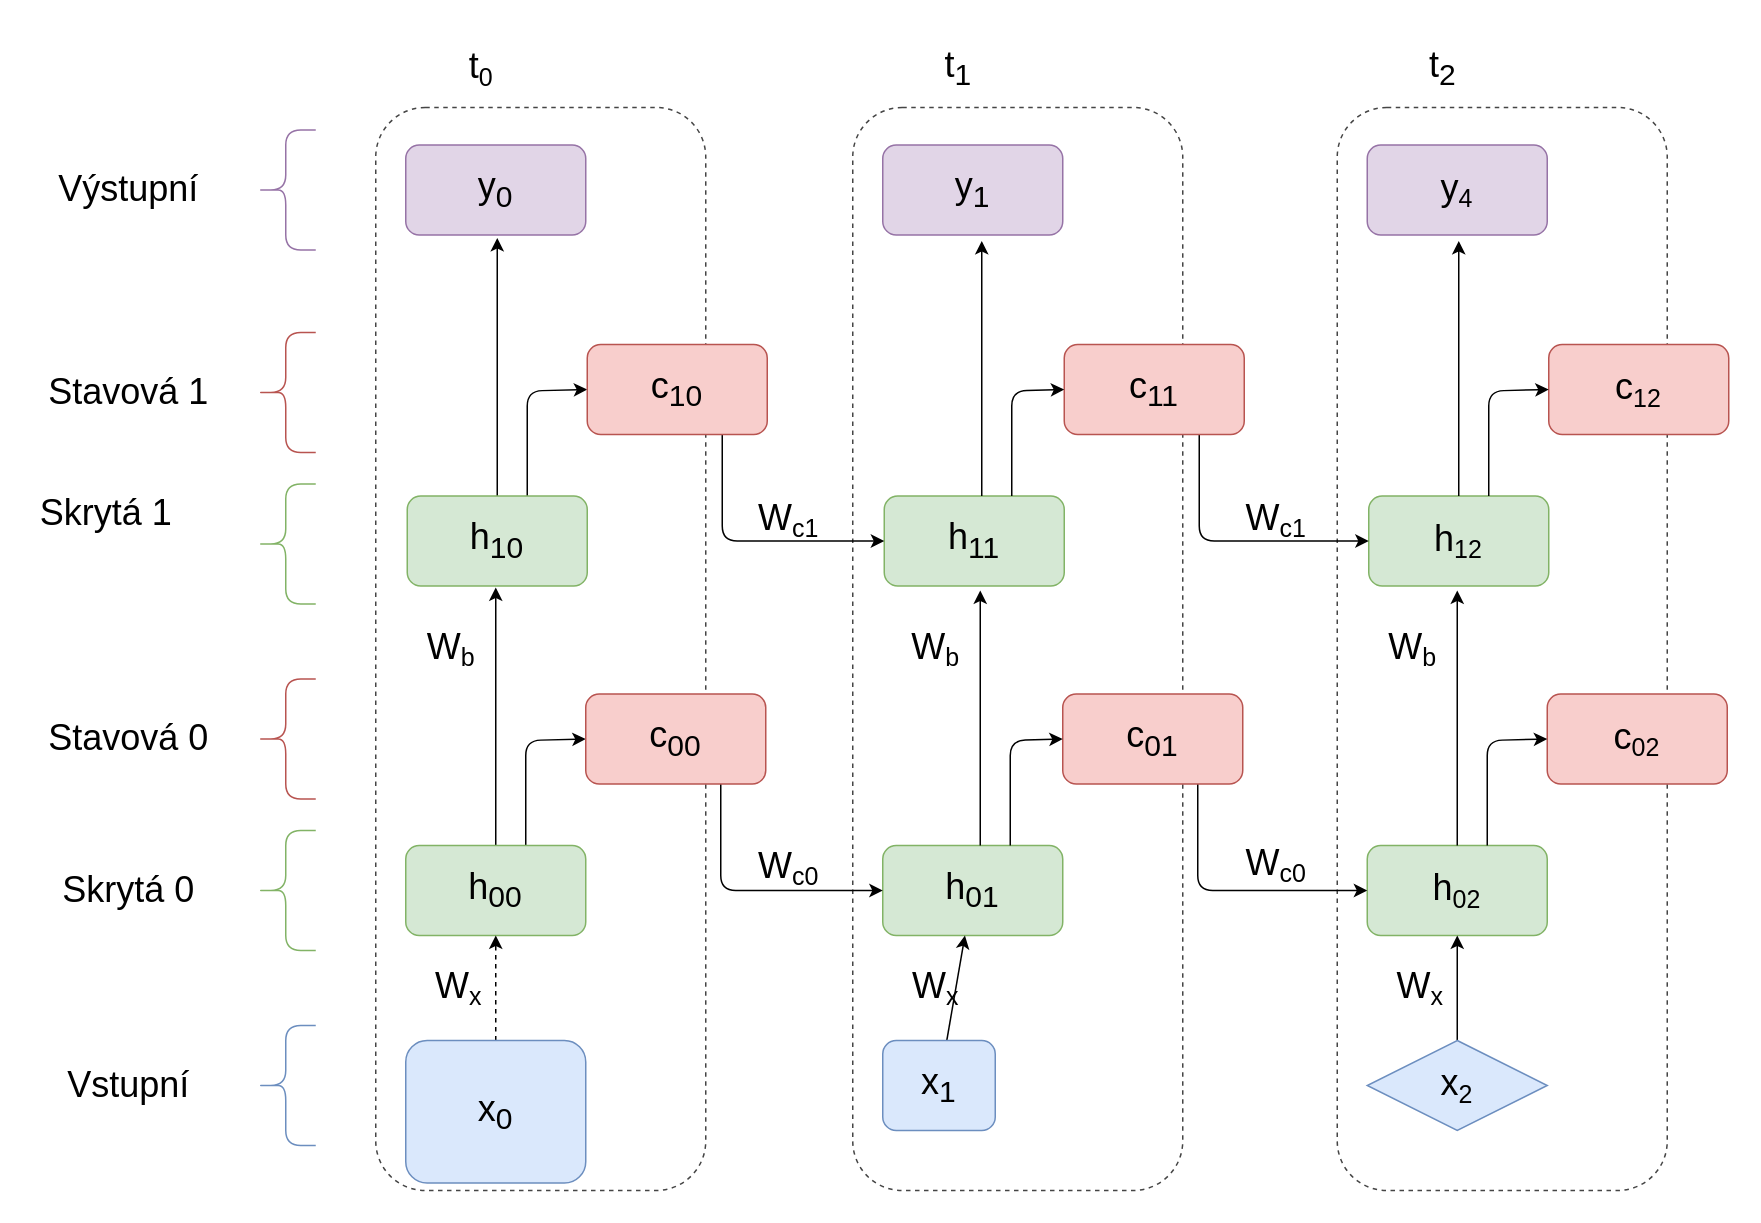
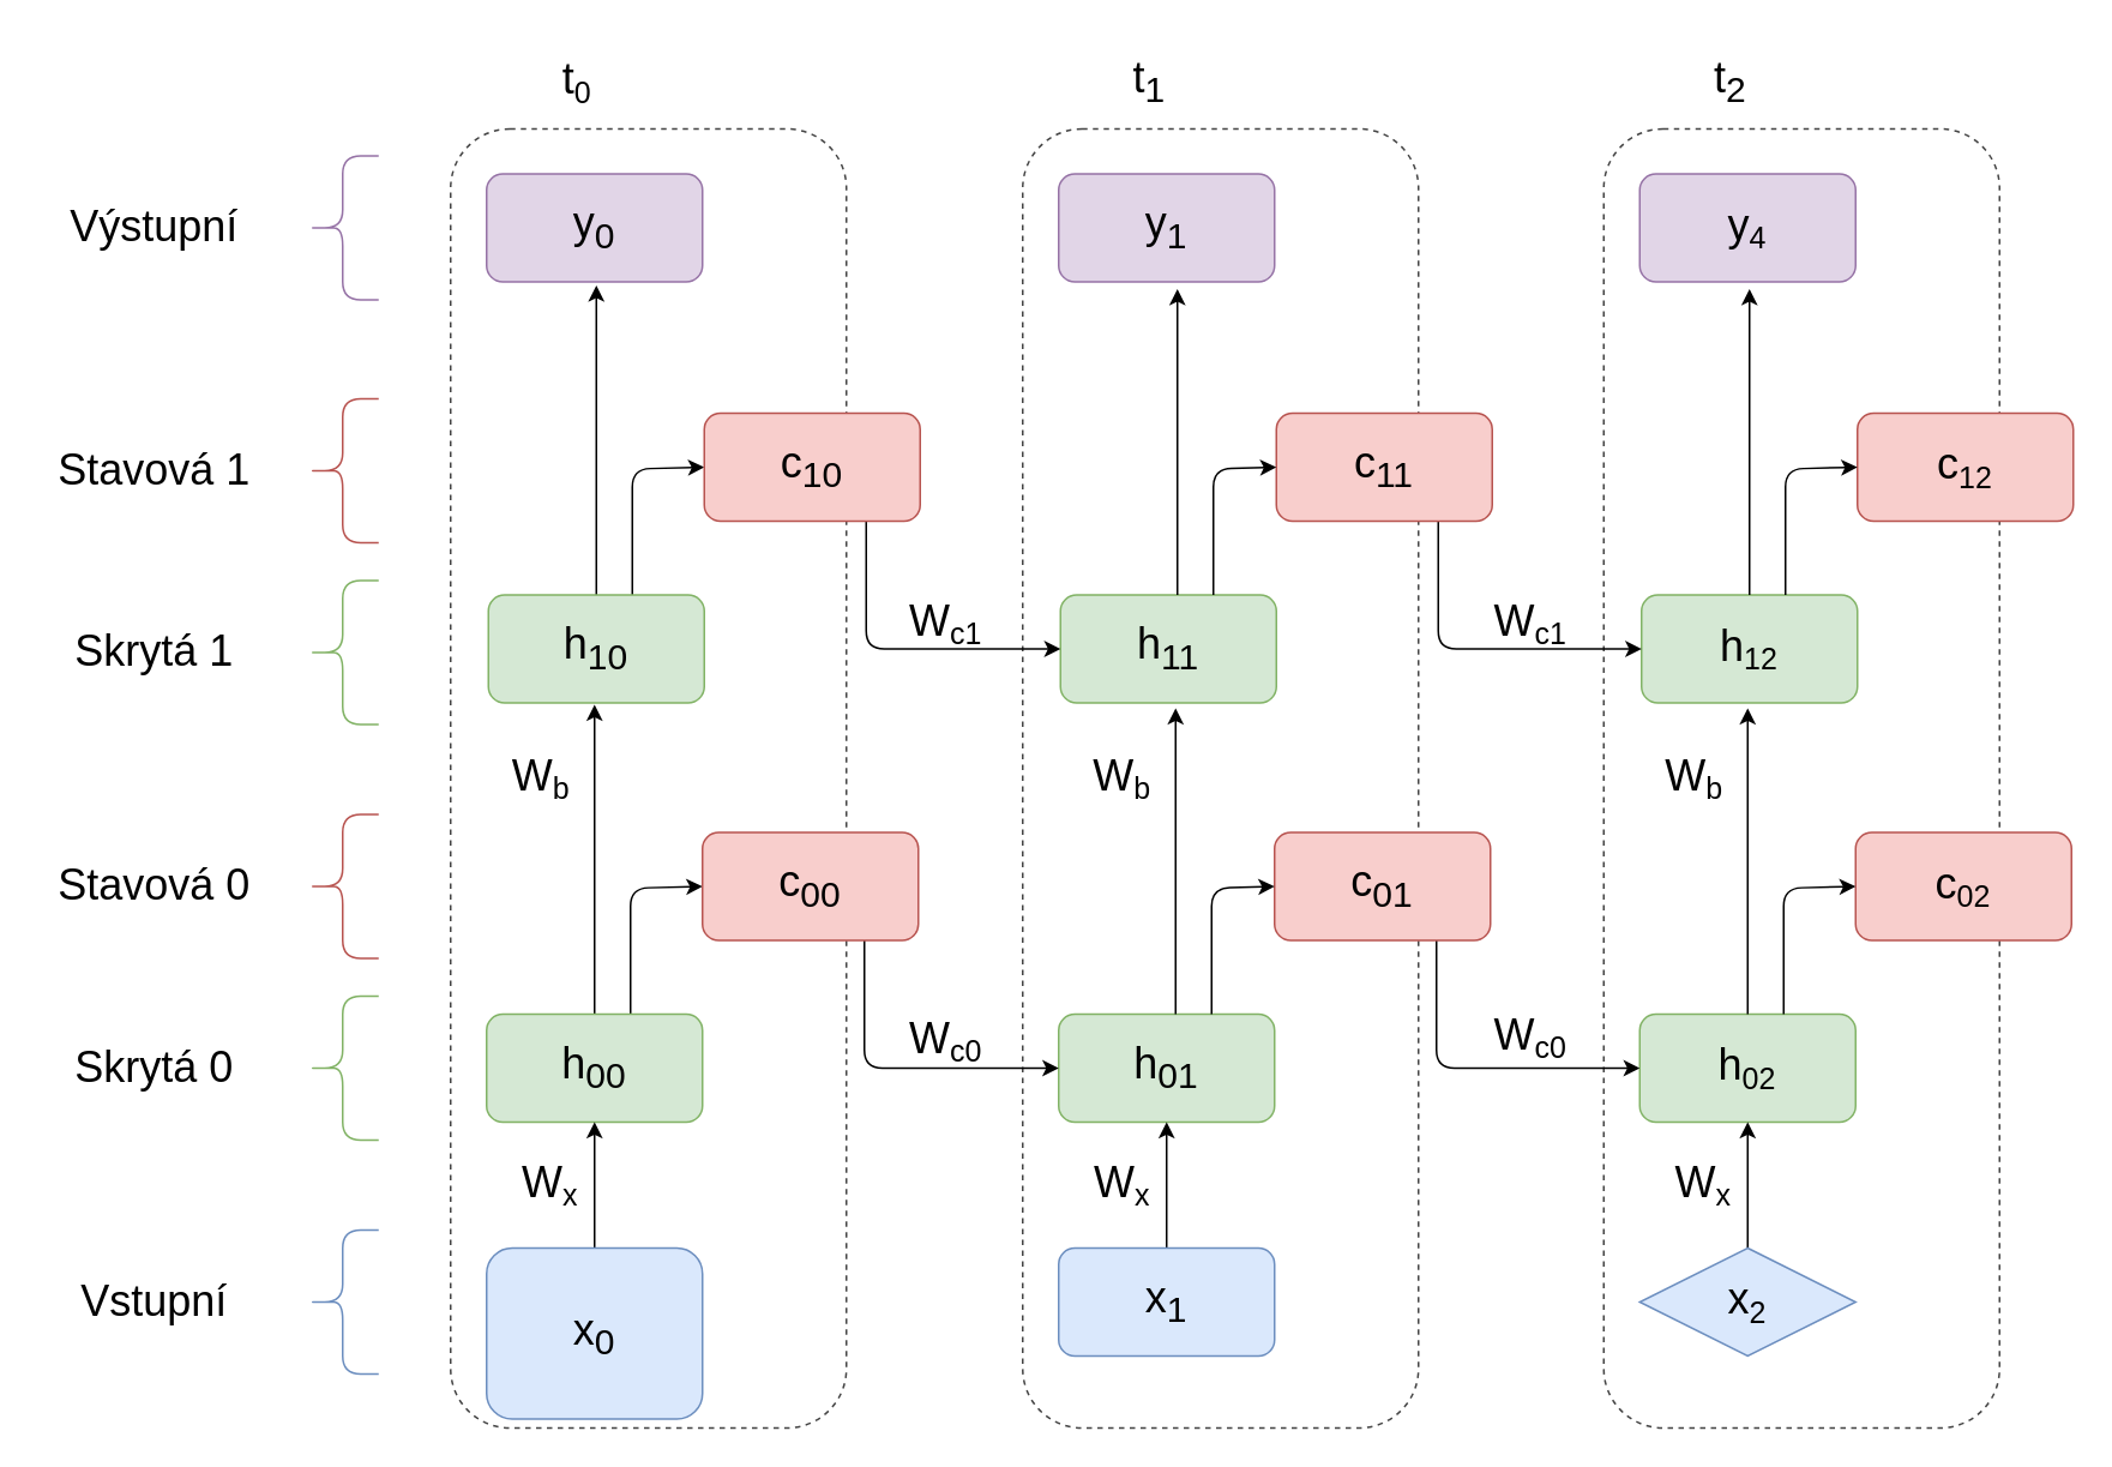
- <mxCell id="56" value="&lt;font style=&quot;font-size: 24px;&quot;&gt;Skrytá 1&lt;/font&gt;" style="text;html=1;align=center;verticalAlign=middle;resizable=0;points=[];autosize=1;strokeColor=none;fillColor=none;" parent="1" vertex="1"><mxGeometry x="15" y="322" width="110" height="40" as="geometry" /></mxCell>
+ <mxCell id="56" value="&lt;font style=&quot;font-size: 24px;&quot;&gt;Skrytá 1&lt;/font&gt;" style="text;html=1;align=center;verticalAlign=middle;resizable=0;points=[];autosize=1;strokeColor=none;fillColor=none;" parent="1" vertex="1"><mxGeometry x="30" y="342" width="110" height="40" as="geometry" /></mxCell>
- <mxCell id="19" style="edgeStyle=none;html=1;dashed=1;" parent="1" source="20" target="18" edge="1"><mxGeometry relative="1" as="geometry" /></mxCell>
+ <mxCell id="19" style="edgeStyle=none;html=1;" parent="1" source="20" target="18" edge="1"><mxGeometry relative="1" as="geometry" /></mxCell>
- <mxCell id="8" value="&lt;font style=&quot;font-size: 24px;&quot;&gt;x&lt;sub style=&quot;&quot;&gt;1&lt;/sub&gt;&lt;/font&gt;" style="rounded=1;whiteSpace=wrap;html=1;fillColor=#dae8fc;strokeColor=#6c8ebf;" parent="1" vertex="1"><mxGeometry x="588" y="693" width="75" height="60" as="geometry" /></mxCell>
+ <mxCell id="8" value="&lt;font style=&quot;font-size: 24px;&quot;&gt;x&lt;sub style=&quot;&quot;&gt;1&lt;/sub&gt;&lt;/font&gt;" style="rounded=1;whiteSpace=wrap;html=1;fillColor=#dae8fc;strokeColor=#6c8ebf;" parent="1" vertex="1"><mxGeometry x="588" y="693" width="120" height="60" as="geometry" /></mxCell>
